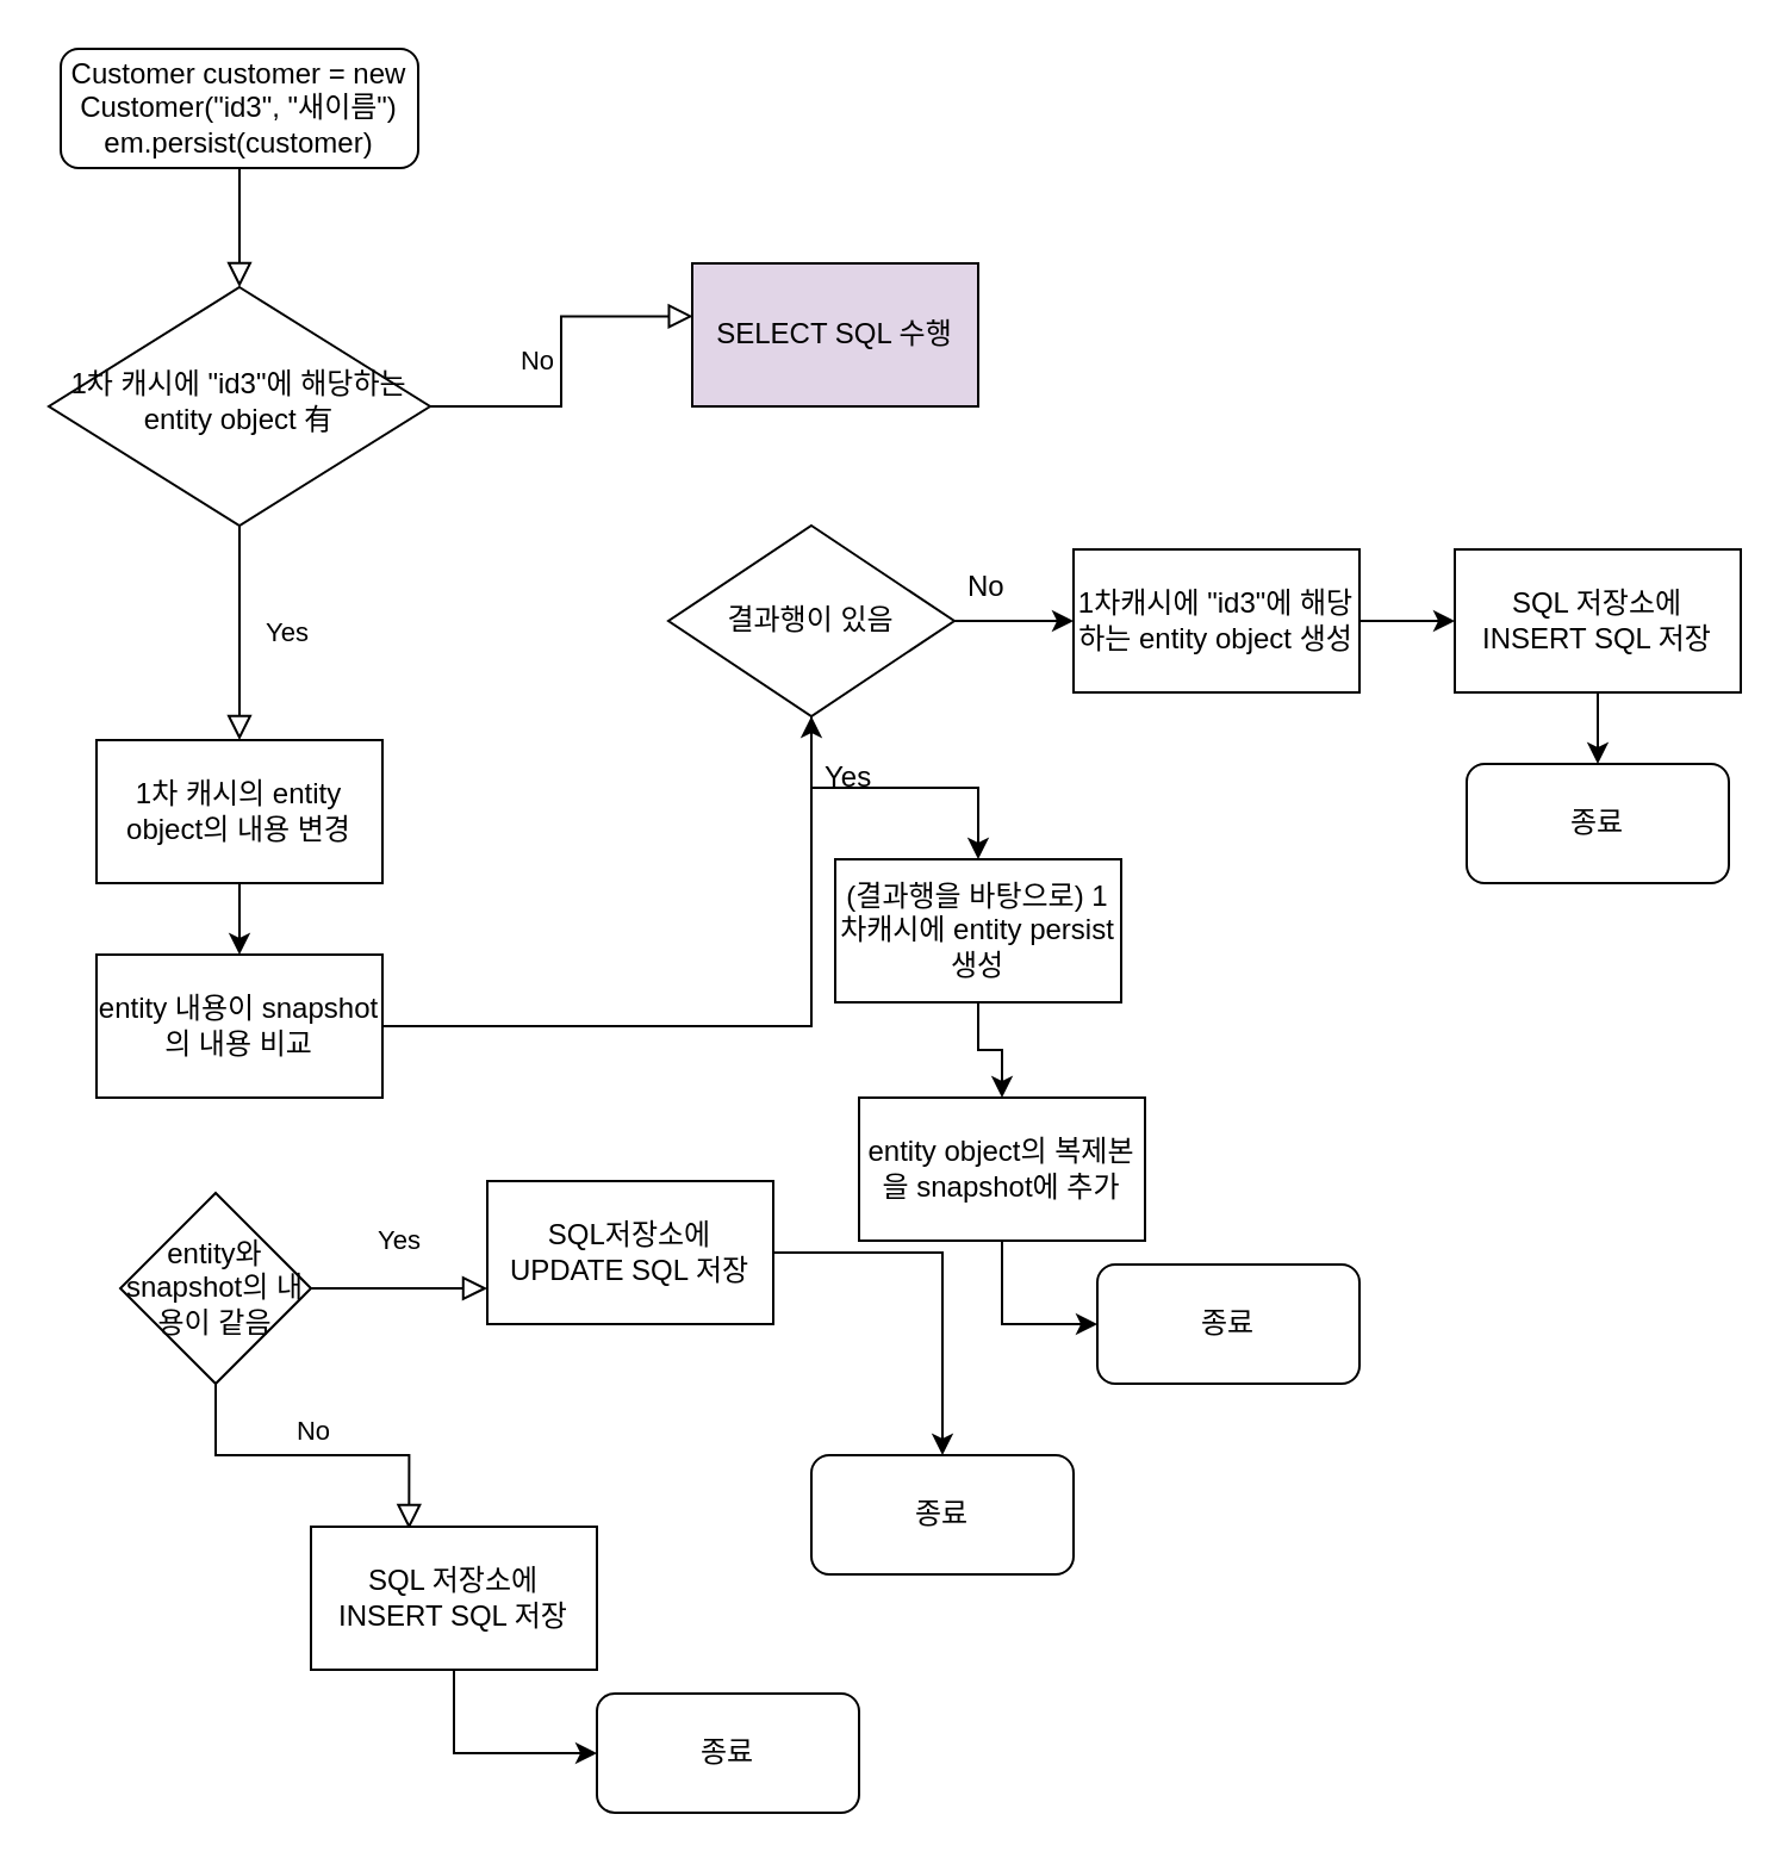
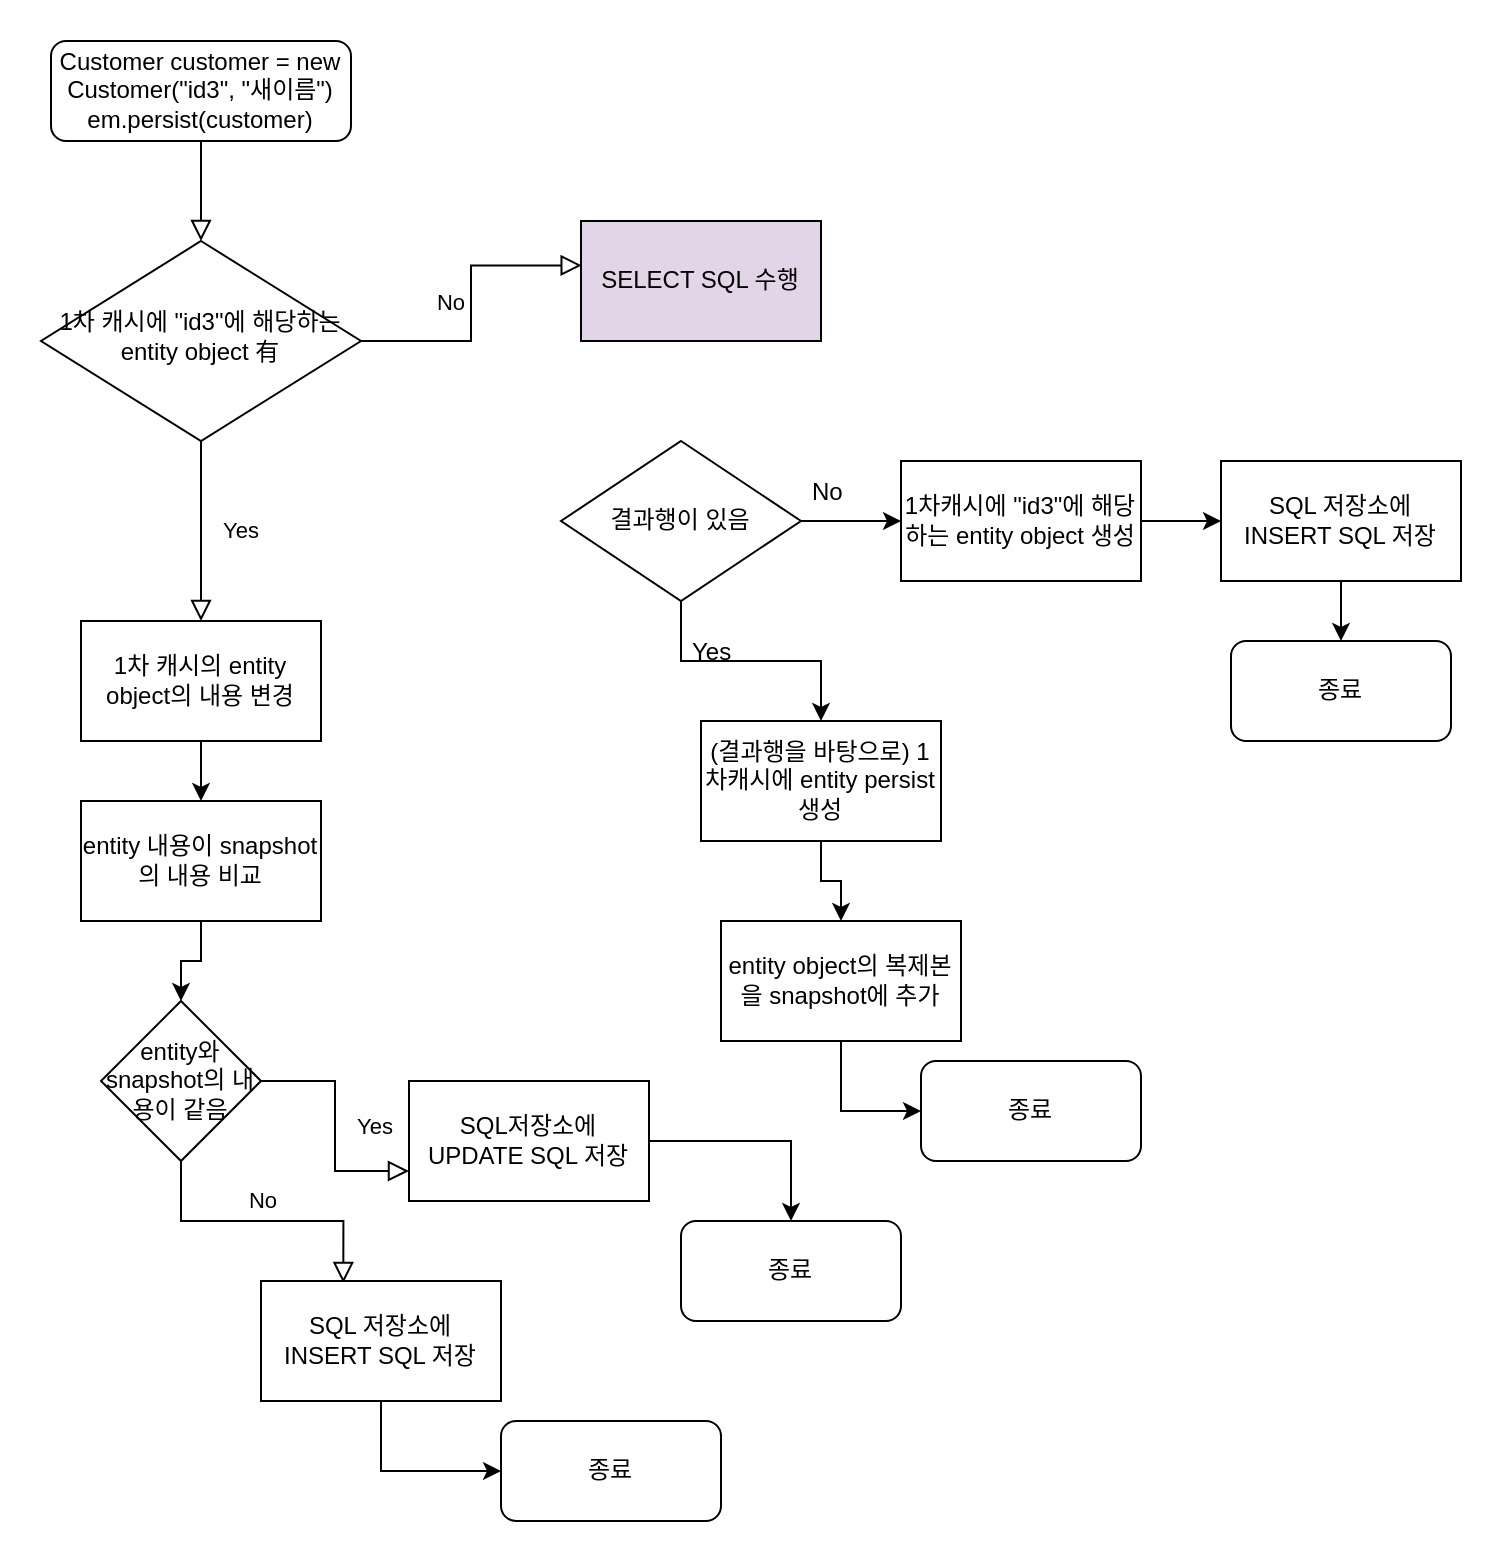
- <mxCell id="9" value="" style="edgeStyle=orthogonalEdgeStyle;rounded=0;orthogonalLoop=1;jettySize=auto;html=1;" parent="1" source="10" target="14" edge="1"><mxGeometry relative="1" as="geometry" /></mxCell>
+ <mxCell id="9" value="" style="edgeStyle=orthogonalEdgeStyle;rounded=0;orthogonalLoop=1;jettySize=auto;html=1;" parent="1" source="10" target="27" edge="1"><mxGeometry relative="1" as="geometry" /></mxCell>
- <mxCell id="26" value="SQL저장소에 UPDATE SQL 저장" style="rounded=0;whiteSpace=wrap;html=1;" parent="1" vertex="1"><mxGeometry x="204" y="495" width="120" height="60" as="geometry" /></mxCell>
+ <mxCell id="26" value="SQL저장소에 UPDATE SQL 저장" style="rounded=0;whiteSpace=wrap;html=1;" parent="1" vertex="1"><mxGeometry x="204" y="540" width="120" height="60" as="geometry" /></mxCell>
